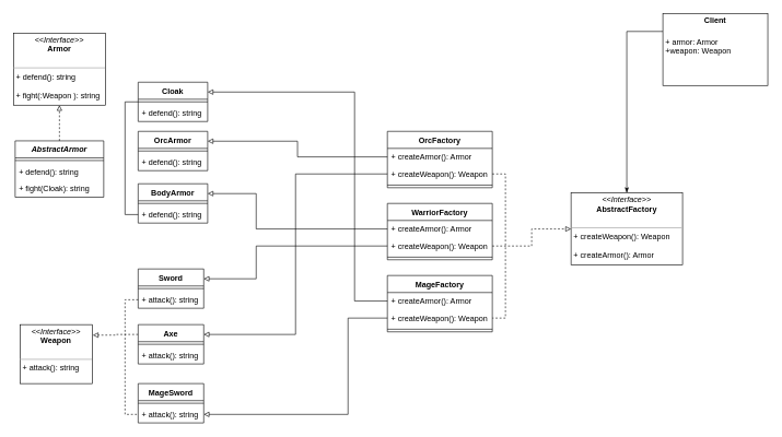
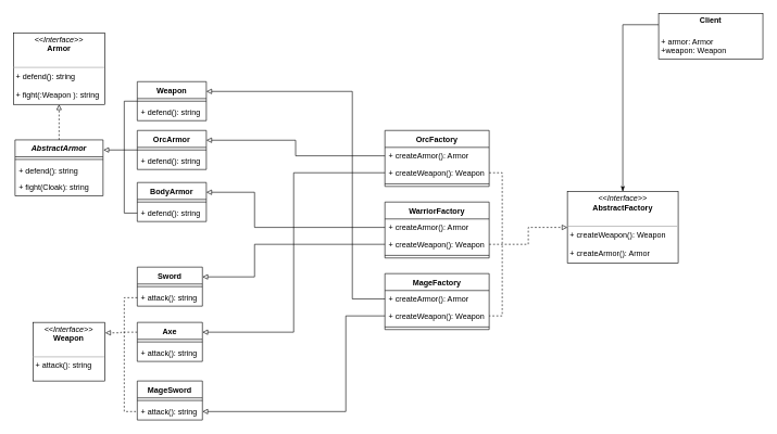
- <mxCell id="3" value="&lt;p style=&quot;margin: 0px ; margin-top: 4px ; text-align: center&quot;&gt;&lt;b&gt;Client&lt;/b&gt;&lt;/p&gt;&lt;p style=&quot;margin: 0px ; margin-top: 4px ; text-align: center&quot;&gt;&lt;b&gt;&lt;br&gt;&lt;/b&gt;&lt;/p&gt;&lt;p style=&quot;margin: 0px ; margin-left: 4px&quot;&gt;+ armor: Armor&lt;/p&gt;&lt;p style=&quot;margin: 0px ; margin-left: 4px&quot;&gt;+weapon: Weapon&lt;/p&gt;" style="verticalAlign=top;align=left;overflow=fill;fontSize=12;fontFamily=Helvetica;html=1;" vertex="1" parent="1"><mxGeometry x="1010" y="20" width="160" height="110" as="geometry" /></mxCell>
+ <mxCell id="3" value="&lt;p style=&quot;margin: 0px ; margin-top: 4px ; text-align: center&quot;&gt;&lt;b&gt;Client&lt;/b&gt;&lt;/p&gt;&lt;p style=&quot;margin: 0px ; margin-top: 4px ; text-align: center&quot;&gt;&lt;b&gt;&lt;br&gt;&lt;/b&gt;&lt;/p&gt;&lt;p style=&quot;margin: 0px ; margin-left: 4px&quot;&gt;+ armor: Armor&lt;/p&gt;&lt;p style=&quot;margin: 0px ; margin-left: 4px&quot;&gt;+weapon: Weapon&lt;/p&gt;" style="verticalAlign=top;align=left;overflow=fill;fontSize=12;fontFamily=Helvetica;html=1;" vertex="1" parent="1"><mxGeometry x="1010" y="20" width="160" height="70" as="geometry" /></mxCell>
- <mxCell id="32" value="Cloak" style="swimlane;fontStyle=1;align=center;verticalAlign=top;childLayout=stackLayout;horizontal=1;startSize=26;horizontalStack=0;resizeParent=1;resizeParentMax=0;resizeLast=0;collapsible=1;marginBottom=0;" vertex="1" parent="17"><mxGeometry x="190" y="75" width="106" height="60" as="geometry" /></mxCell>
+ <mxCell id="32" value="Weapon" style="swimlane;fontStyle=1;align=center;verticalAlign=top;childLayout=stackLayout;horizontal=1;startSize=26;horizontalStack=0;resizeParent=1;resizeParentMax=0;resizeLast=0;collapsible=1;marginBottom=0;" vertex="1" parent="17"><mxGeometry x="190" y="75" width="106" height="60" as="geometry" /></mxCell>
+ <mxCell id="27" style="edgeStyle=orthogonalEdgeStyle;rounded=0;orthogonalLoop=1;jettySize=auto;html=1;exitX=0;exitY=0.5;exitDx=0;exitDy=0;entryX=1.004;entryY=0.18;entryDx=0;entryDy=0;entryPerimeter=0;endArrow=block;endFill=0;" edge="1" parent="17" source="28" target="20"><mxGeometry relative="1" as="geometry" /></mxCell>
- <mxCell id="36" value="&lt;p style=&quot;margin: 0px ; margin-top: 4px ; text-align: center&quot;&gt;&lt;i&gt;&amp;lt;&amp;lt;Interface&amp;gt;&amp;gt;&lt;/i&gt;&lt;br&gt;&lt;b&gt;Weapon&lt;/b&gt;&lt;/p&gt;&lt;p style=&quot;margin: 0px ; margin-left: 4px&quot;&gt;&lt;br&gt;&lt;/p&gt;&lt;hr size=&quot;1&quot;&gt;&lt;p style=&quot;margin: 0px ; margin-left: 4px&quot;&gt;+ attack(): string&lt;/p&gt;" style="verticalAlign=top;align=left;overflow=fill;fontSize=12;fontFamily=Helvetica;html=1;" vertex="1" parent="35"><mxGeometry y="85" width="110" height="90" as="geometry" /></mxCell>
+ <mxCell id="36" value="&lt;p style=&quot;margin: 0px ; margin-top: 4px ; text-align: center&quot;&gt;&lt;i&gt;&amp;lt;&amp;lt;Interface&amp;gt;&amp;gt;&lt;/i&gt;&lt;br&gt;&lt;b&gt;Weapon&lt;/b&gt;&lt;/p&gt;&lt;p style=&quot;margin: 0px ; margin-left: 4px&quot;&gt;&lt;br&gt;&lt;/p&gt;&lt;hr size=&quot;1&quot;&gt;&lt;p style=&quot;margin: 0px ; margin-left: 4px&quot;&gt;+ attack(): string&lt;/p&gt;" style="verticalAlign=top;align=left;overflow=fill;fontSize=12;fontFamily=Helvetica;html=1;" vertex="1" parent="35"><mxGeometry x="20" y="85" width="110" height="90" as="geometry" /></mxCell>
